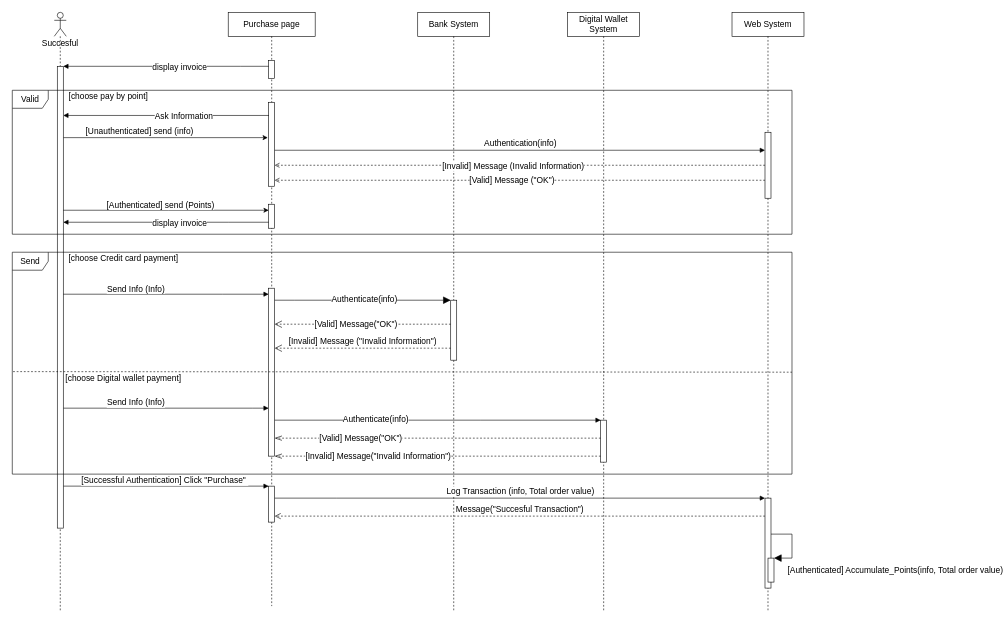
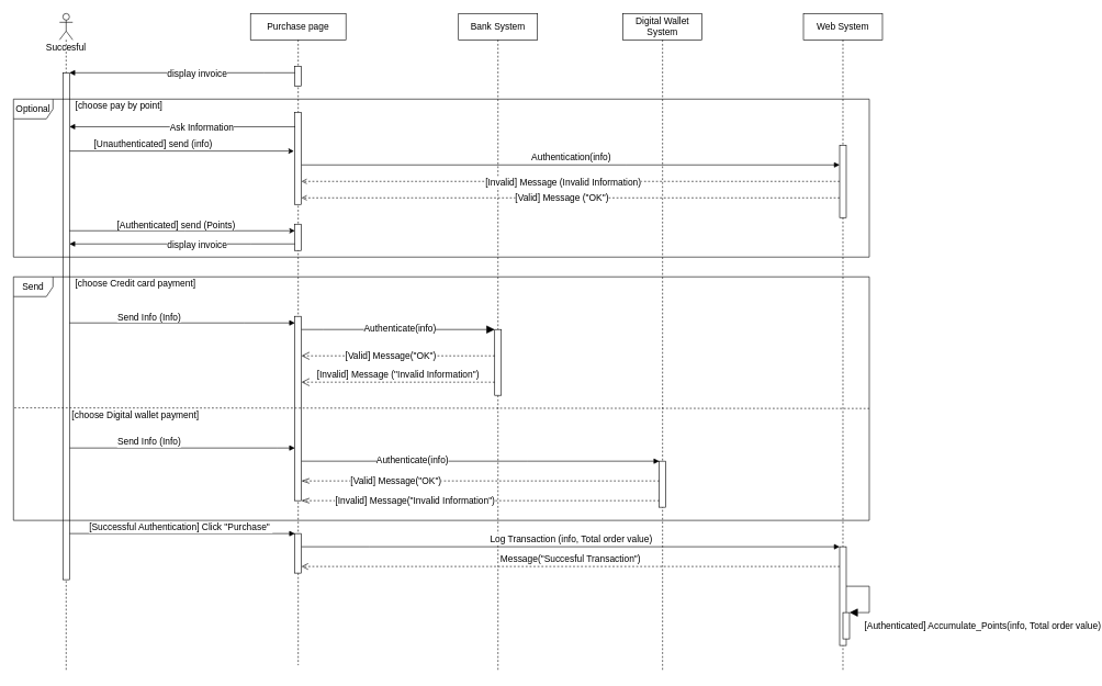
- <mxCell id="58" value="Valid" style="shape=umlFrame;whiteSpace=wrap;html=1;fontSize=14;" vertex="1" parent="1"><mxGeometry x="20" y="150" width="1300" height="240" as="geometry" /></mxCell>
+ <mxCell id="58" value="Optional" style="shape=umlFrame;whiteSpace=wrap;html=1;fontSize=14;" vertex="1" parent="1"><mxGeometry x="20" y="150" width="1300" height="240" as="geometry" /></mxCell>
